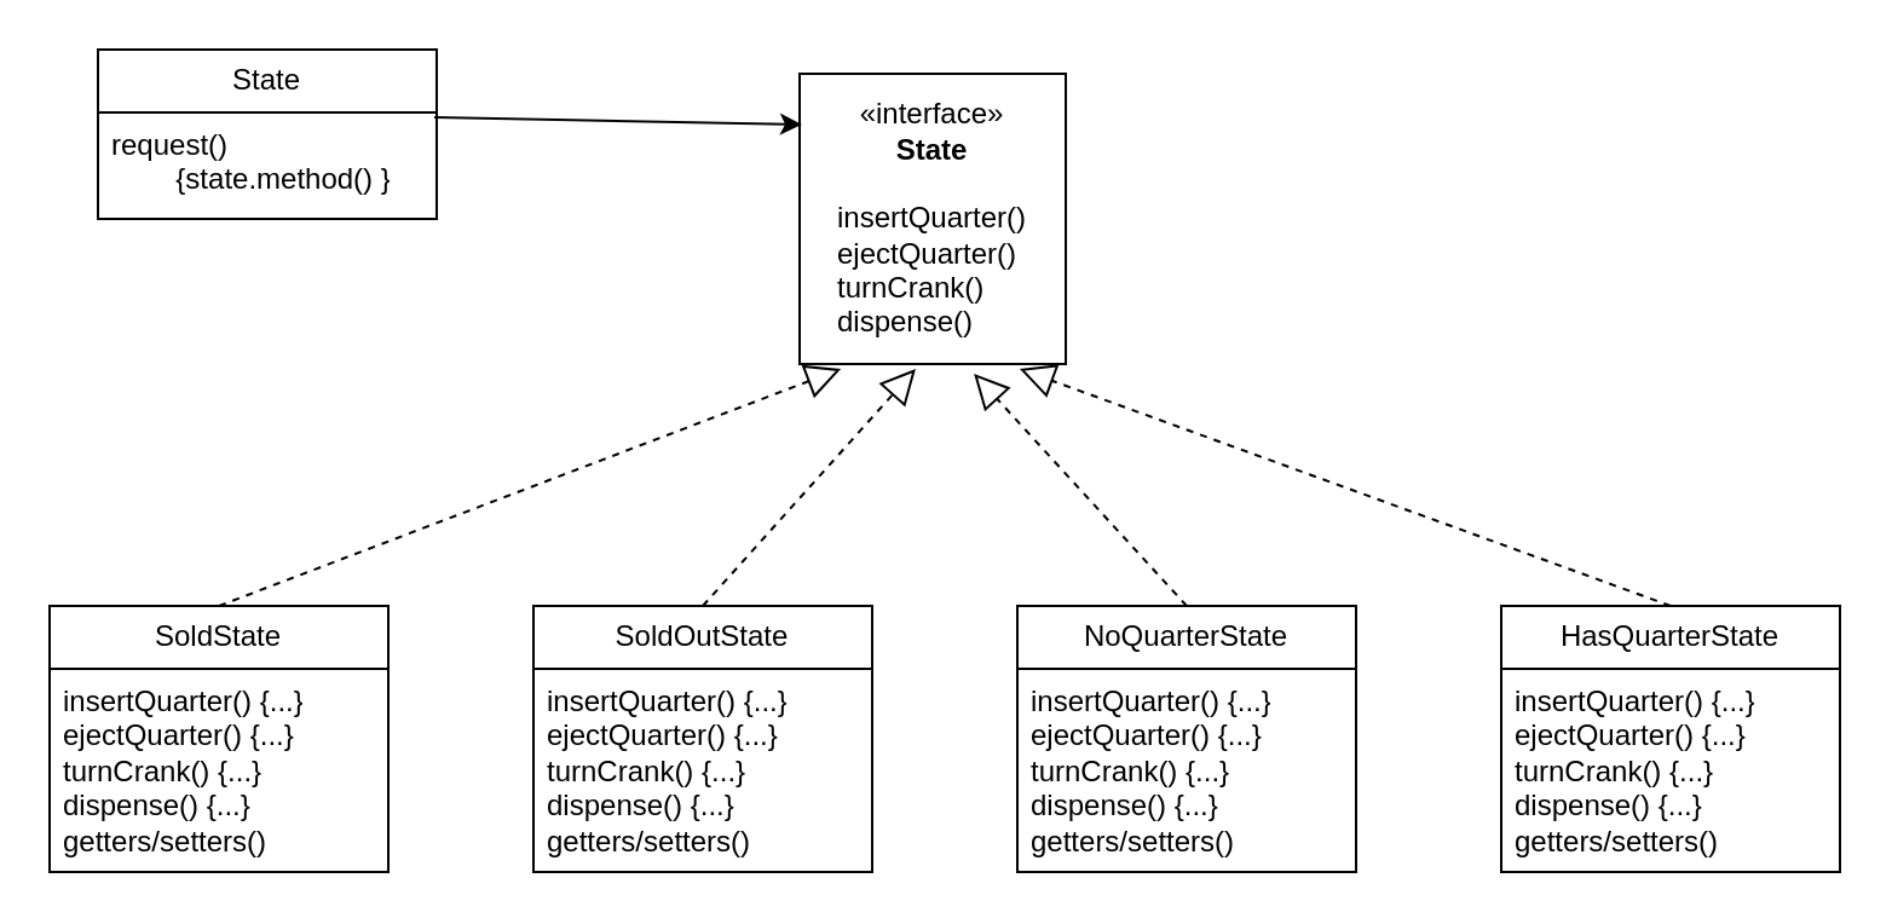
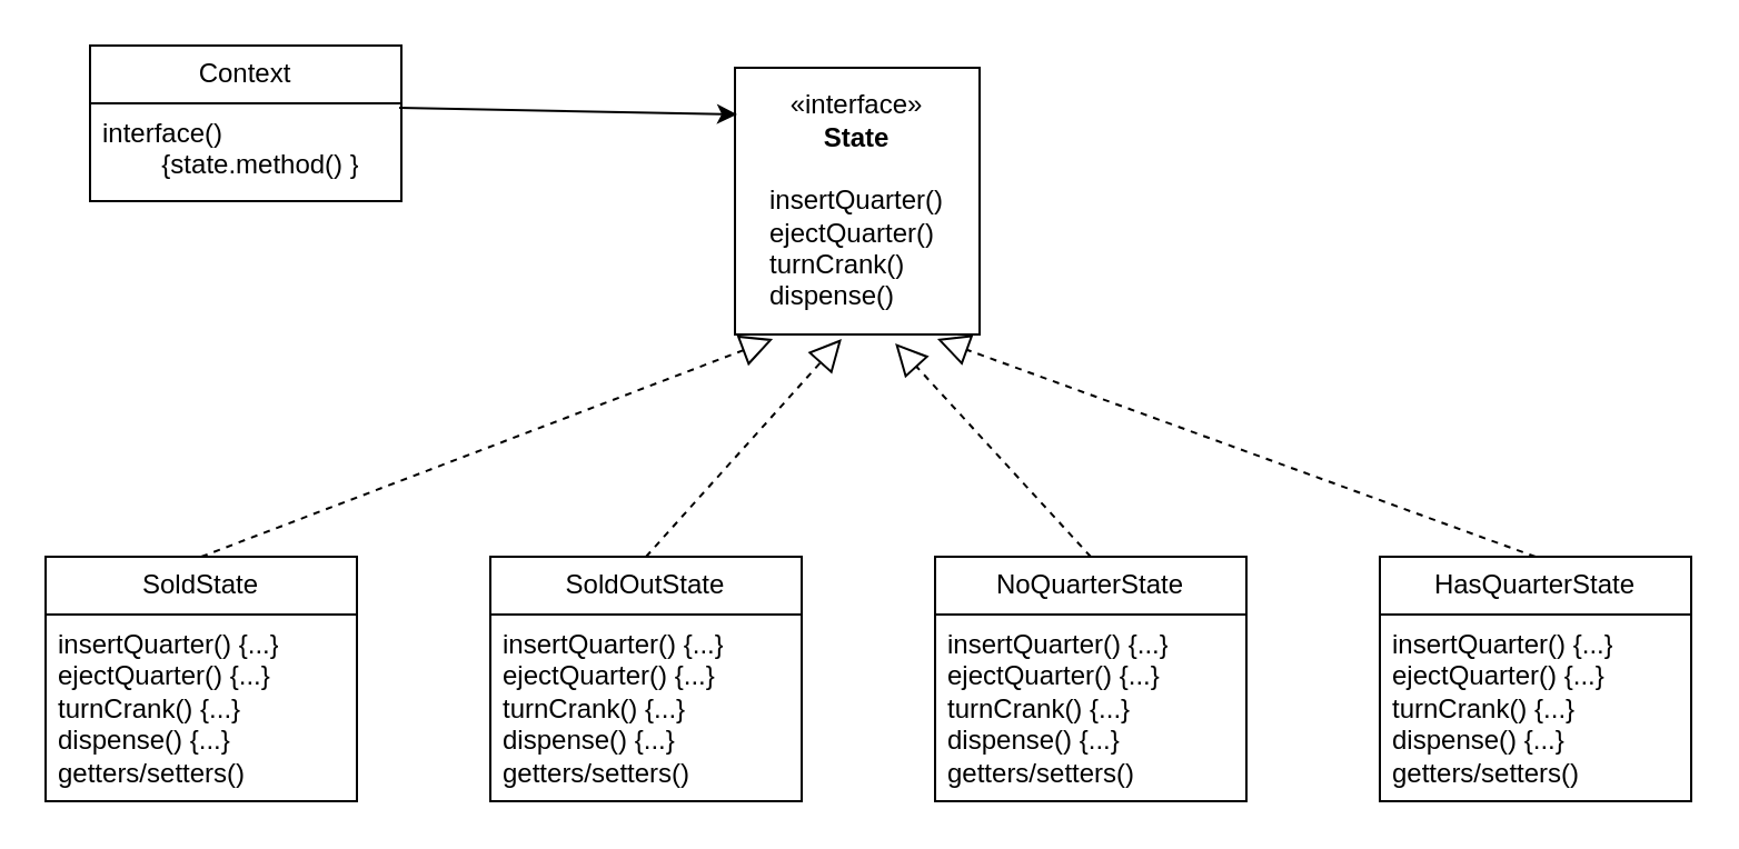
- <mxCell id="15" value="State" style="swimlane;fontStyle=0;childLayout=stackLayout;horizontal=1;startSize=26;fillColor=none;horizontalStack=0;resizeParent=1;resizeParentMax=0;resizeLast=0;collapsible=1;marginBottom=0;whiteSpace=wrap;html=1;" vertex="1" parent="1"><mxGeometry x="40" y="20" width="140" height="70" as="geometry" /></mxCell>
+ <mxCell id="15" value="Context" style="swimlane;fontStyle=0;childLayout=stackLayout;horizontal=1;startSize=26;fillColor=none;horizontalStack=0;resizeParent=1;resizeParentMax=0;resizeLast=0;collapsible=1;marginBottom=0;whiteSpace=wrap;html=1;" vertex="1" parent="1"><mxGeometry x="40" y="20" width="140" height="70" as="geometry" /></mxCell>
- <mxCell id="16" value="request()&amp;nbsp;&lt;div&gt;&lt;span style=&quot;white-space: pre;&quot;&gt;&#09;&lt;/span&gt;{state.method() }&lt;/div&gt;" style="text;strokeColor=none;fillColor=none;align=left;verticalAlign=top;spacingLeft=4;spacingRight=4;overflow=hidden;rotatable=0;points=[[0,0.5],[1,0.5]];portConstraint=eastwest;whiteSpace=wrap;html=1;" vertex="1" parent="15"><mxGeometry y="26" width="140" height="44" as="geometry" /></mxCell>
+ <mxCell id="16" value="interface()&amp;nbsp;&lt;div&gt;&lt;span style=&quot;white-space: pre;&quot;&gt;&#09;&lt;/span&gt;{state.method() }&lt;/div&gt;" style="text;strokeColor=none;fillColor=none;align=left;verticalAlign=top;spacingLeft=4;spacingRight=4;overflow=hidden;rotatable=0;points=[[0,0.5],[1,0.5]];portConstraint=eastwest;whiteSpace=wrap;html=1;" vertex="1" parent="15"><mxGeometry y="26" width="140" height="44" as="geometry" /></mxCell>
